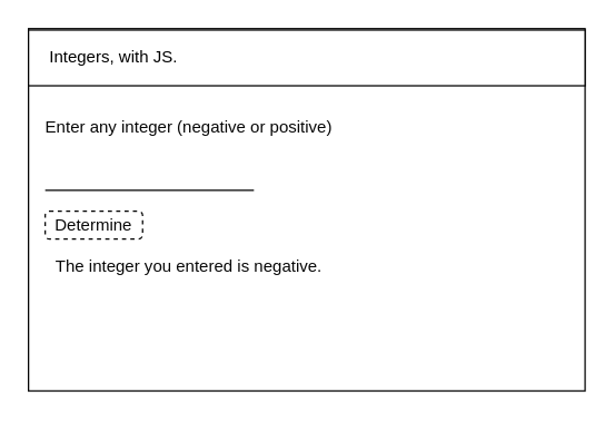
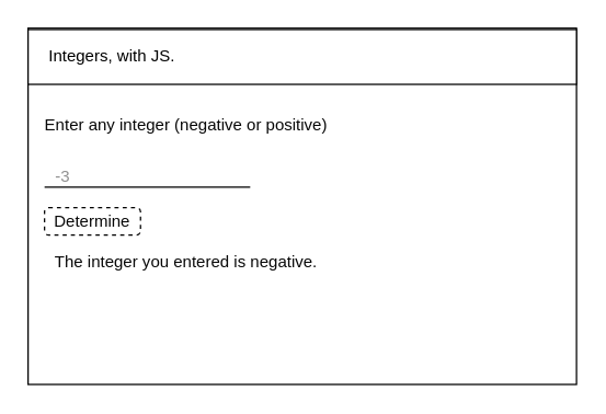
+ <mxCell id="5" value="-3" style="text;html=1;align=center;verticalAlign=middle;resizable=0;points=[];autosize=1;strokeColor=none;fillColor=none;fontColor=#8F8F8F;" parent="1" vertex="1"><mxGeometry x="30" y="119" width="30" height="20" as="geometry" /></mxCell>
